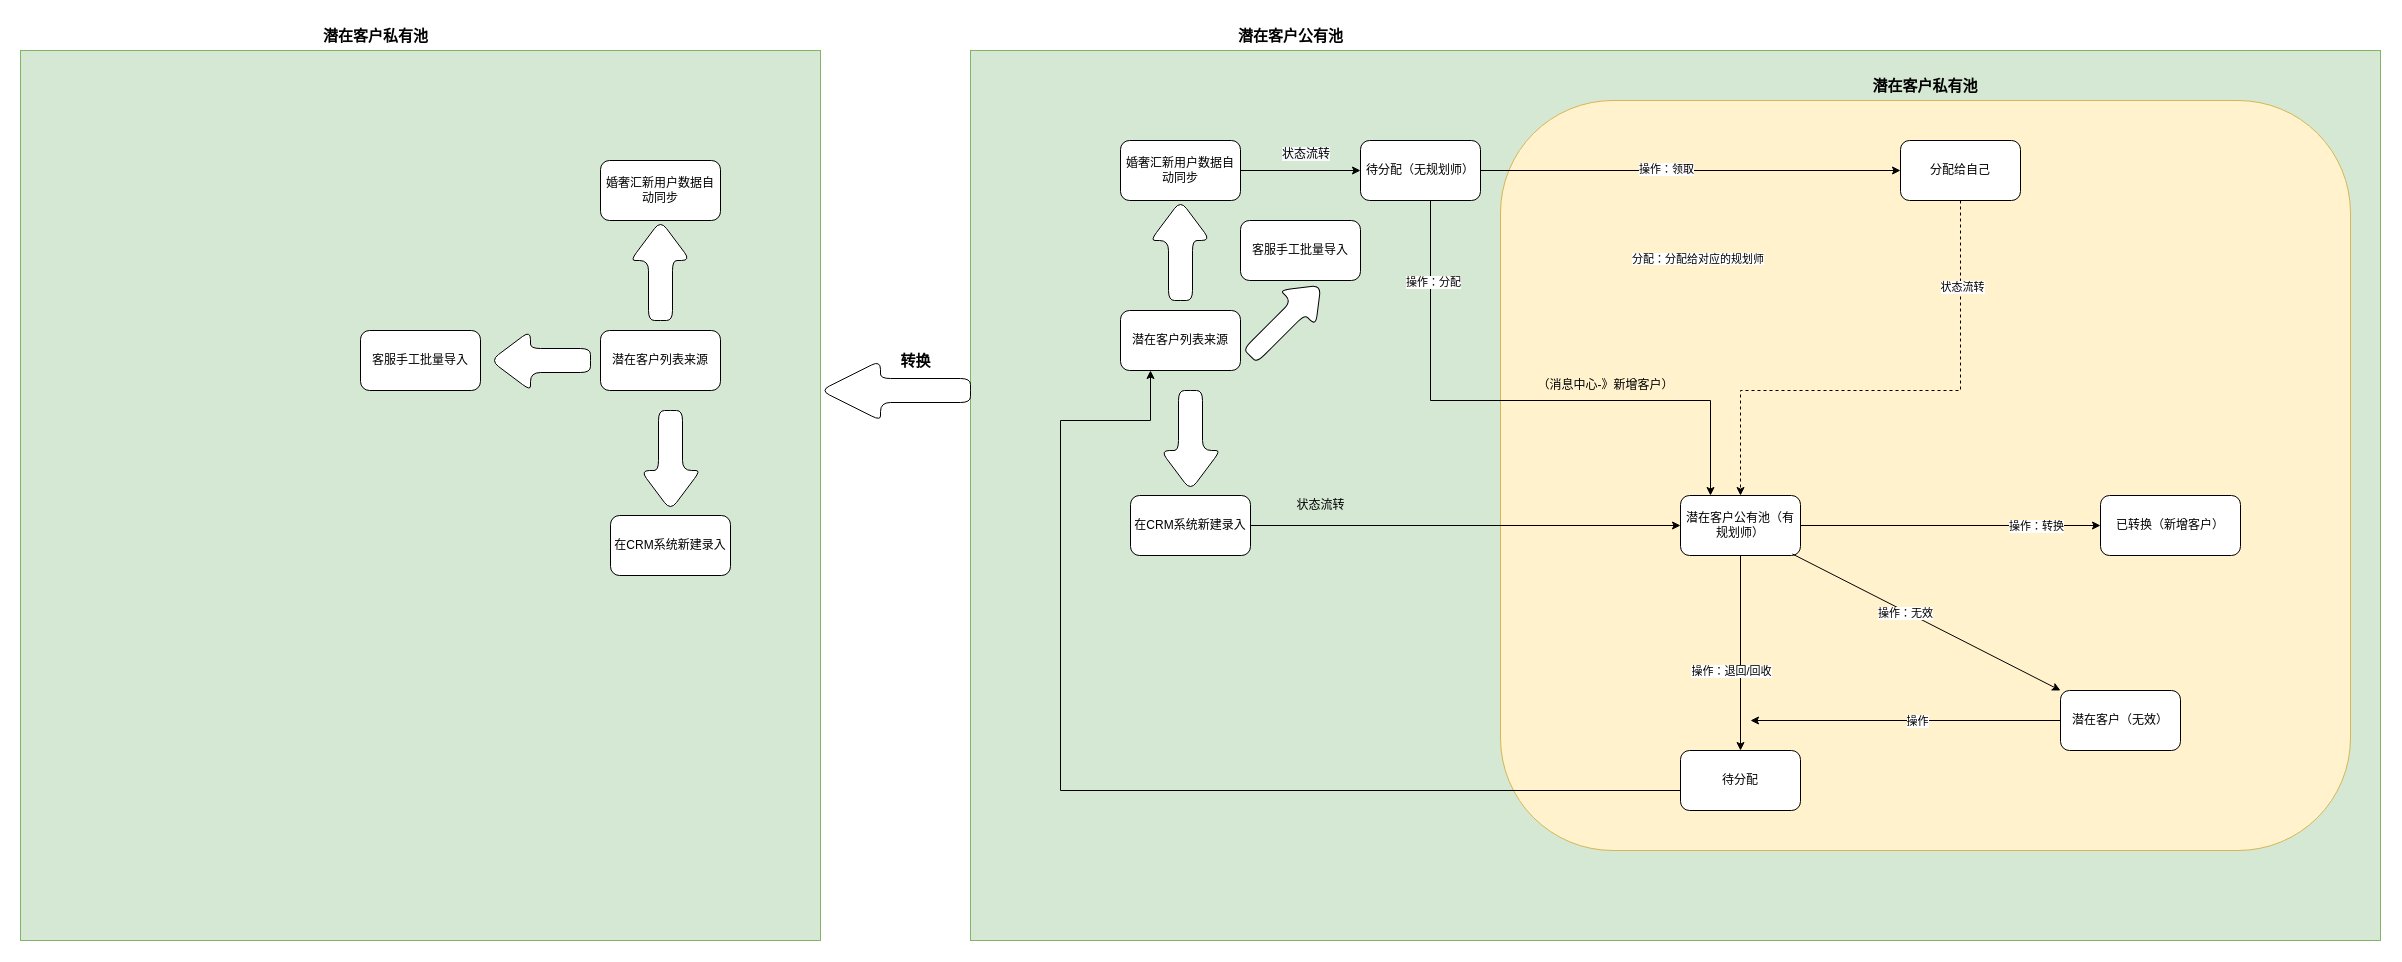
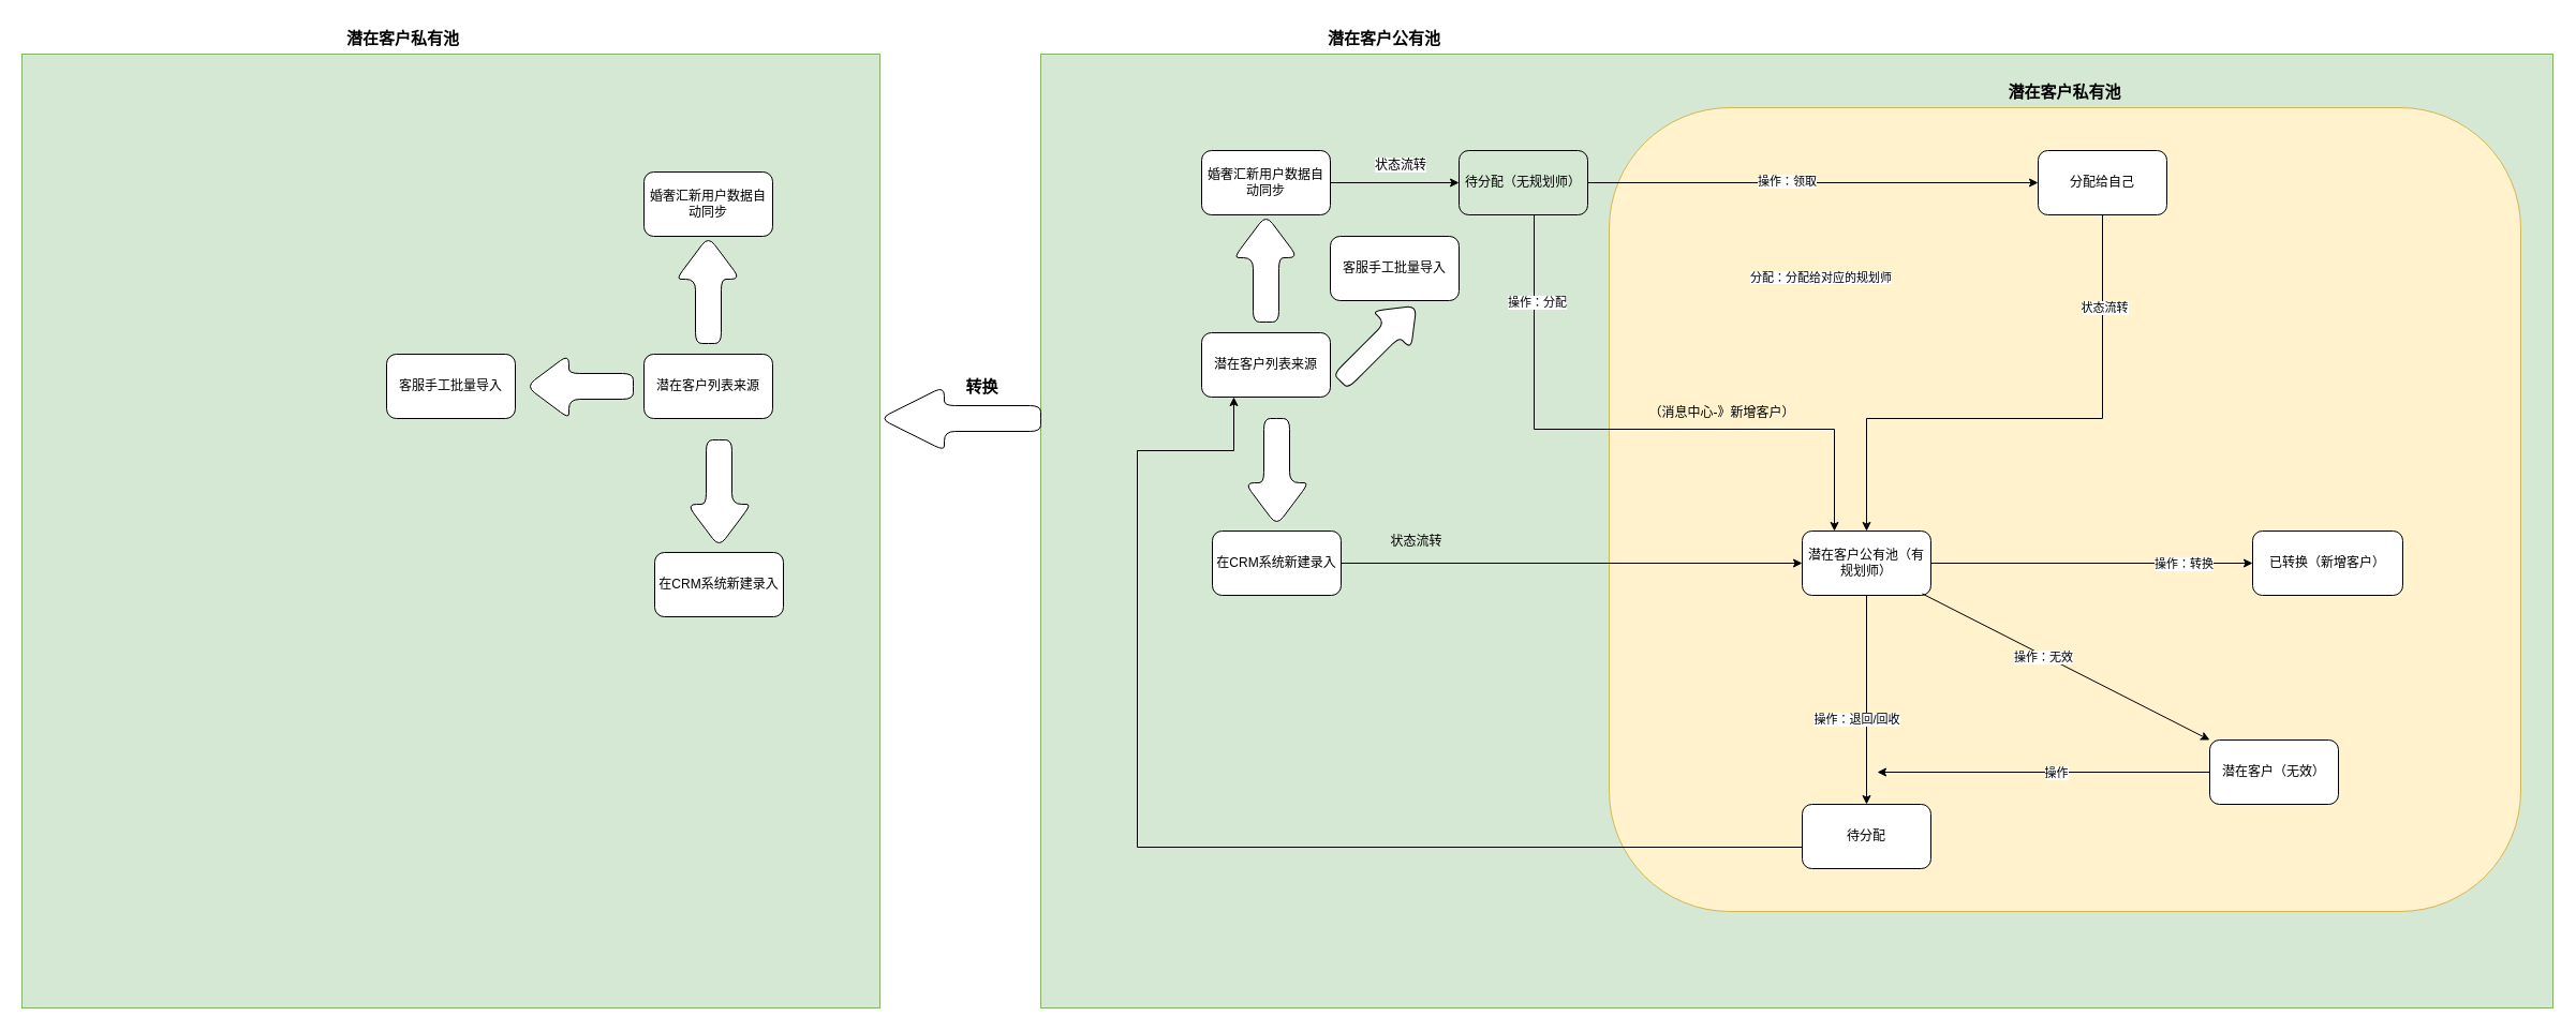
- <mxCell id="23" value="待分配（无规划师）" style="whiteSpace=wrap;html=1;rounded=1;" parent="1" vertex="1"><mxGeometry x="1360" y="140" width="120" height="60" as="geometry" /></mxCell>
+ <mxCell id="23" value="待分配（无规划师）" style="whiteSpace=wrap;html=1;rounded=1;fillColor=#d5e8d4;" parent="1" vertex="1"><mxGeometry x="1360" y="140" width="120" height="60" as="geometry" /></mxCell>
- <mxCell id="29" style="edgeStyle=orthogonalEdgeStyle;rounded=0;orthogonalLoop=1;jettySize=auto;html=1;entryX=0.5;entryY=0;entryDx=0;entryDy=0;dashed=1;" parent="1" source="31" target="17" edge="1"><mxGeometry relative="1" as="geometry"><Array as="points"><mxPoint x="1960" y="390" /><mxPoint x="1740" y="390" /></Array></mxGeometry></mxCell>
+ <mxCell id="29" style="edgeStyle=orthogonalEdgeStyle;rounded=0;orthogonalLoop=1;jettySize=auto;html=1;entryX=0.5;entryY=0;entryDx=0;entryDy=0;" parent="1" source="31" target="17" edge="1"><mxGeometry relative="1" as="geometry"><Array as="points"><mxPoint x="1960" y="390" /><mxPoint x="1740" y="390" /></Array></mxGeometry></mxCell>
